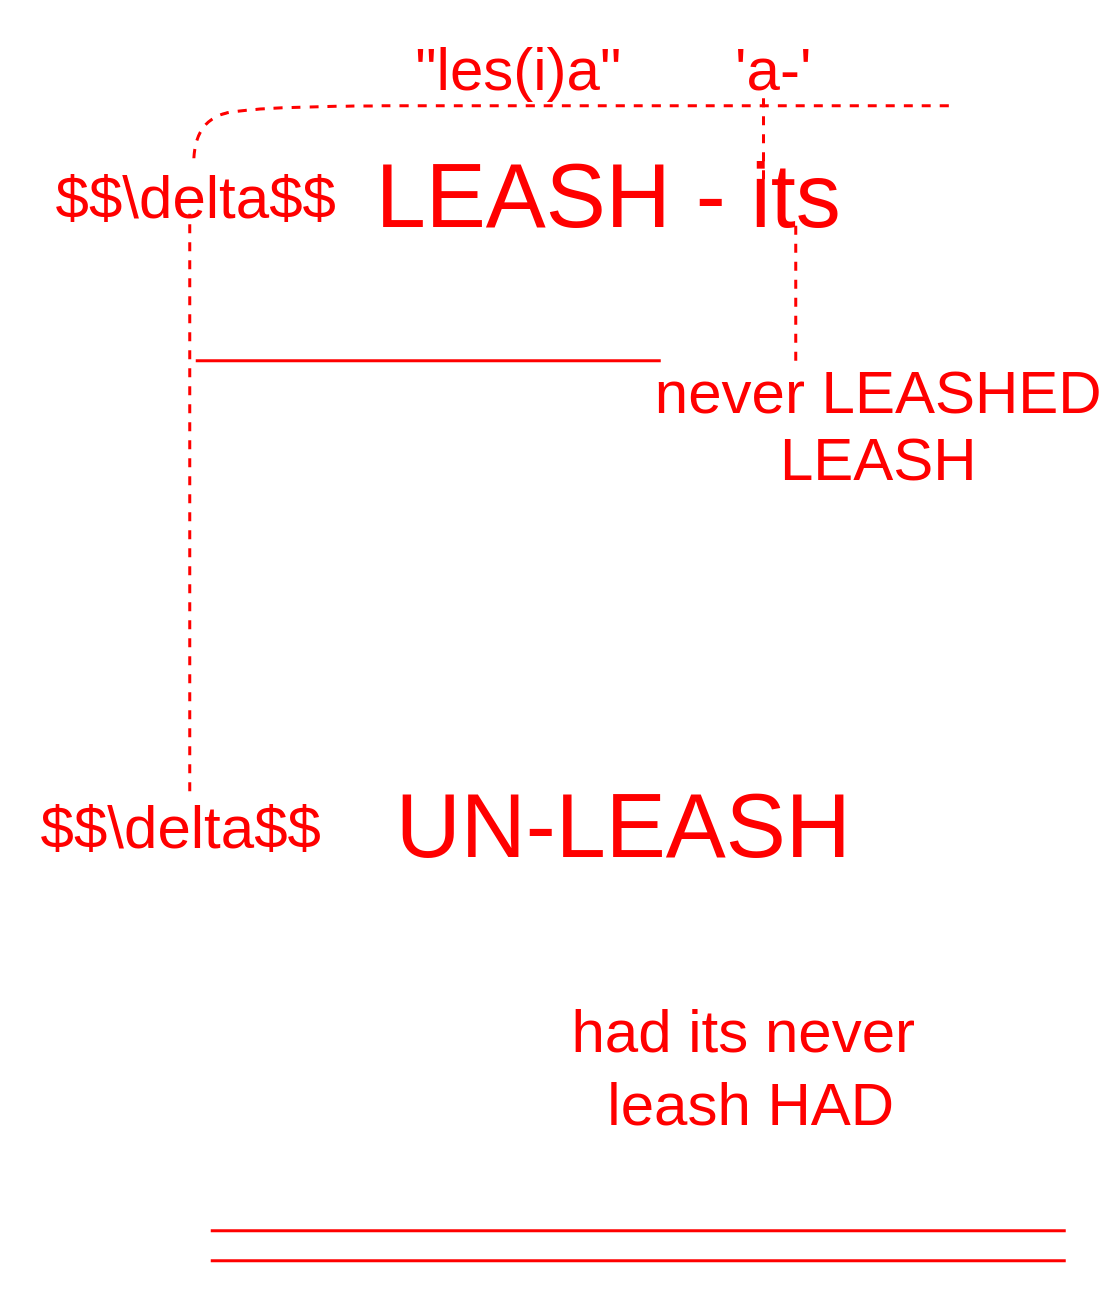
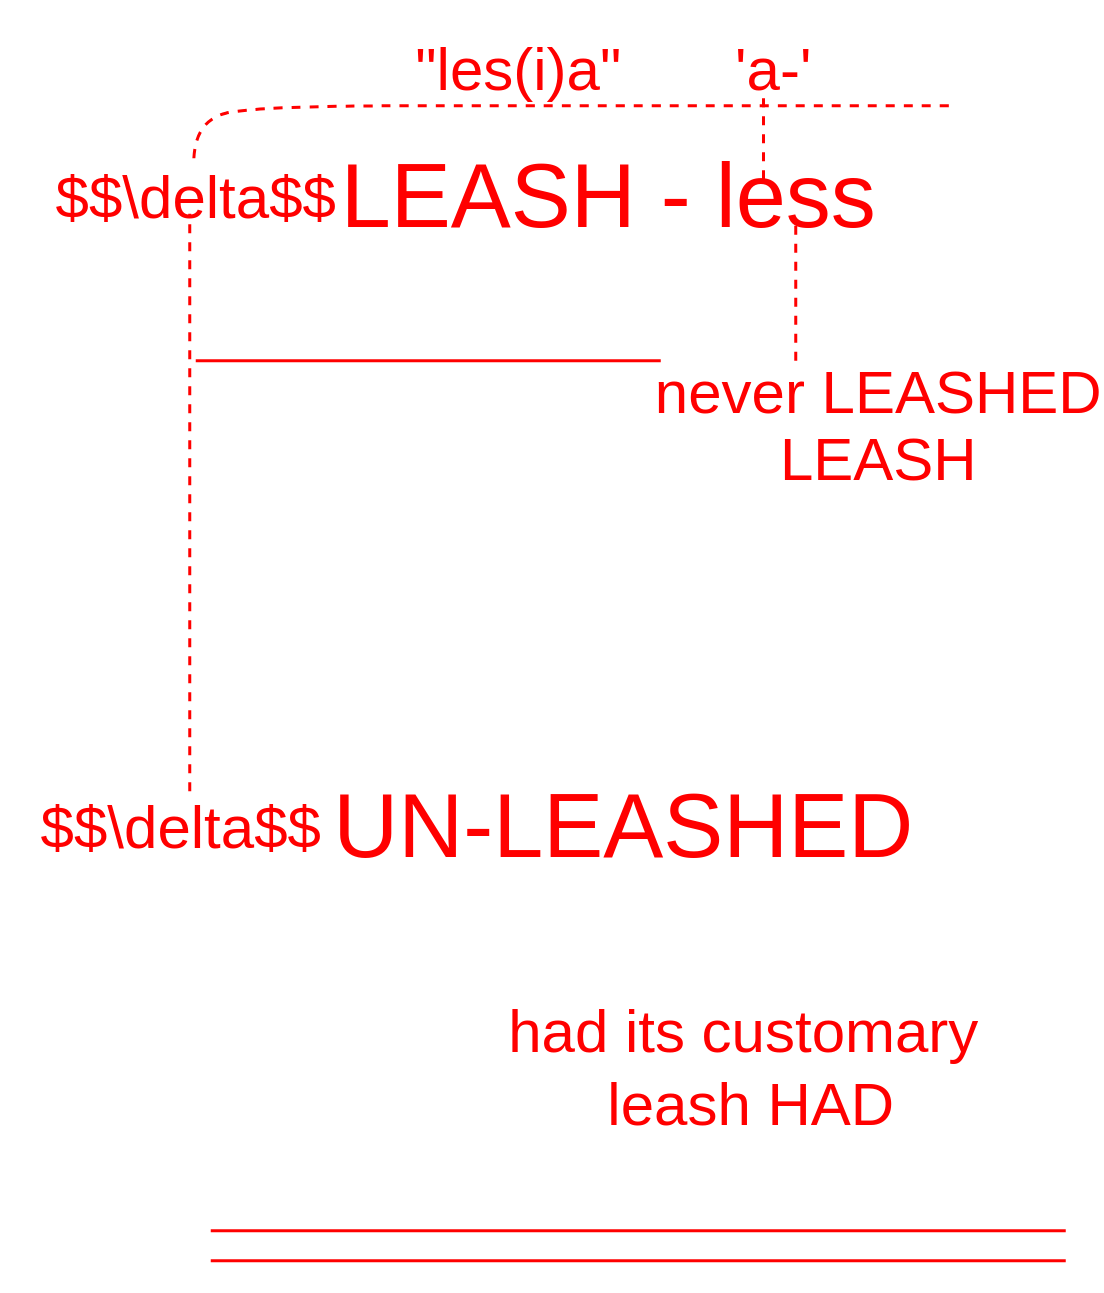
- <mxCell id="4" value="&lt;span style=&quot;font-size: 60px&quot;&gt;LEASH - its&lt;/span&gt;" style="text;html=1;align=center;verticalAlign=middle;resizable=0;points=[];autosize=1;strokeColor=none;fillColor=none;fontSize=40;fontColor=#FF0000;" vertex="1" parent="1"><mxGeometry x="220" y="100" width="370" height="60" as="geometry" /></mxCell>
+ <mxCell id="4" value="&lt;span style=&quot;font-size: 60px&quot;&gt;LEASH - less&lt;/span&gt;" style="text;html=1;align=center;verticalAlign=middle;resizable=0;points=[];autosize=1;strokeColor=none;fillColor=none;fontSize=40;fontColor=#FF0000;" vertex="1" parent="1"><mxGeometry x="220" y="100" width="370" height="60" as="geometry" /></mxCell>
- <mxCell id="11" value="&lt;span style=&quot;font-size: 60px&quot;&gt;UN-LEASH&lt;/span&gt;" style="text;html=1;align=center;verticalAlign=middle;resizable=0;points=[];autosize=1;strokeColor=none;fillColor=none;fontSize=40;fontColor=#FF0000;" vertex="1" parent="1"><mxGeometry x="215" y="520" width="400" height="60" as="geometry" /></mxCell>
+ <mxCell id="11" value="&lt;span style=&quot;font-size: 60px&quot;&gt;UN-LEASHED&lt;/span&gt;" style="text;html=1;align=center;verticalAlign=middle;resizable=0;points=[];autosize=1;strokeColor=none;fillColor=none;fontSize=40;fontColor=#FF0000;" vertex="1" parent="1"><mxGeometry x="215" y="520" width="400" height="60" as="geometry" /></mxCell>
- <mxCell id="12" value="&lt;font style=&quot;font-size: 40px&quot;&gt;had its never&lt;br&gt;&lt;/font&gt;" style="text;html=1;align=center;verticalAlign=middle;resizable=0;points=[];autosize=1;strokeColor=none;fillColor=none;fontSize=60;fontColor=#FF0000;" vertex="1" parent="1"><mxGeometry x="330" y="640" width="330" height="80" as="geometry" /></mxCell>
+ <mxCell id="12" value="&lt;font style=&quot;font-size: 40px&quot;&gt;had its customary&lt;br&gt;&lt;/font&gt;" style="text;html=1;align=center;verticalAlign=middle;resizable=0;points=[];autosize=1;strokeColor=none;fillColor=none;fontSize=60;fontColor=#FF0000;" vertex="1" parent="1"><mxGeometry x="330" y="640" width="330" height="80" as="geometry" /></mxCell>
